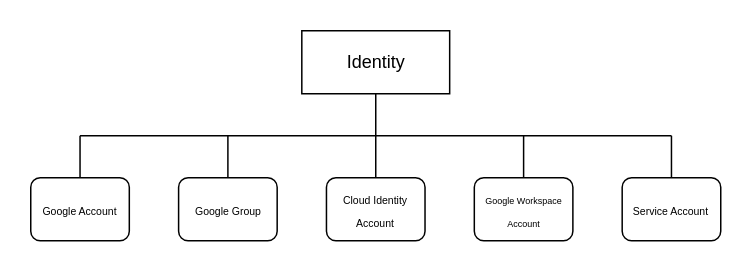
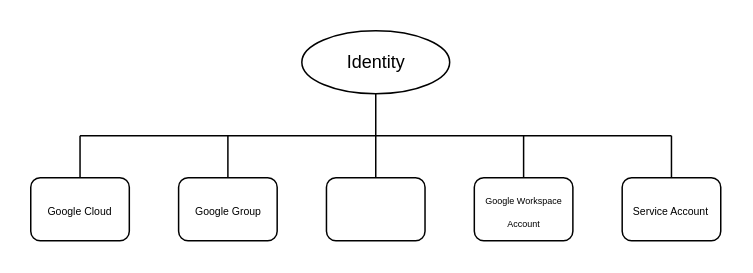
- <mxCell id="3" value="Identity" style="rounded=0;whiteSpace=wrap;html=1;" vertex="1" parent="2"><mxGeometry x="180.714" width="98.571" height="42" as="geometry" /></mxCell>
+ <mxCell id="3" value="Identity" style="ellipse;whiteSpace=wrap;html=1;" vertex="1" parent="2"><mxGeometry x="180.714" width="98.571" height="42" as="geometry" /></mxCell>
- <mxCell id="9" value="&lt;font style=&quot;font-size: 7px;&quot;&gt;Google Account&lt;/font&gt;" style="text;html=1;align=center;verticalAlign=middle;whiteSpace=wrap;rounded=0;" vertex="1" parent="6"><mxGeometry y="28" width="65.714" height="42" as="geometry" /></mxCell>
+ <mxCell id="9" value="&lt;font style=&quot;font-size: 7px;&quot;&gt;Google Cloud&lt;/font&gt;" style="text;html=1;align=center;verticalAlign=middle;whiteSpace=wrap;rounded=0;" vertex="1" parent="6"><mxGeometry y="28" width="65.714" height="42" as="geometry" /></mxCell>
- <mxCell id="17" value="&lt;span style=&quot;font-size: 7px;&quot;&gt;Cloud Identity&lt;/span&gt;&lt;div&gt;&lt;span style=&quot;font-size: 7px;&quot;&gt;Account&lt;/span&gt;&lt;/div&gt;" style="text;html=1;align=center;verticalAlign=middle;whiteSpace=wrap;rounded=0;" vertex="1" parent="14"><mxGeometry y="28" width="65.714" height="42" as="geometry" /></mxCell>
